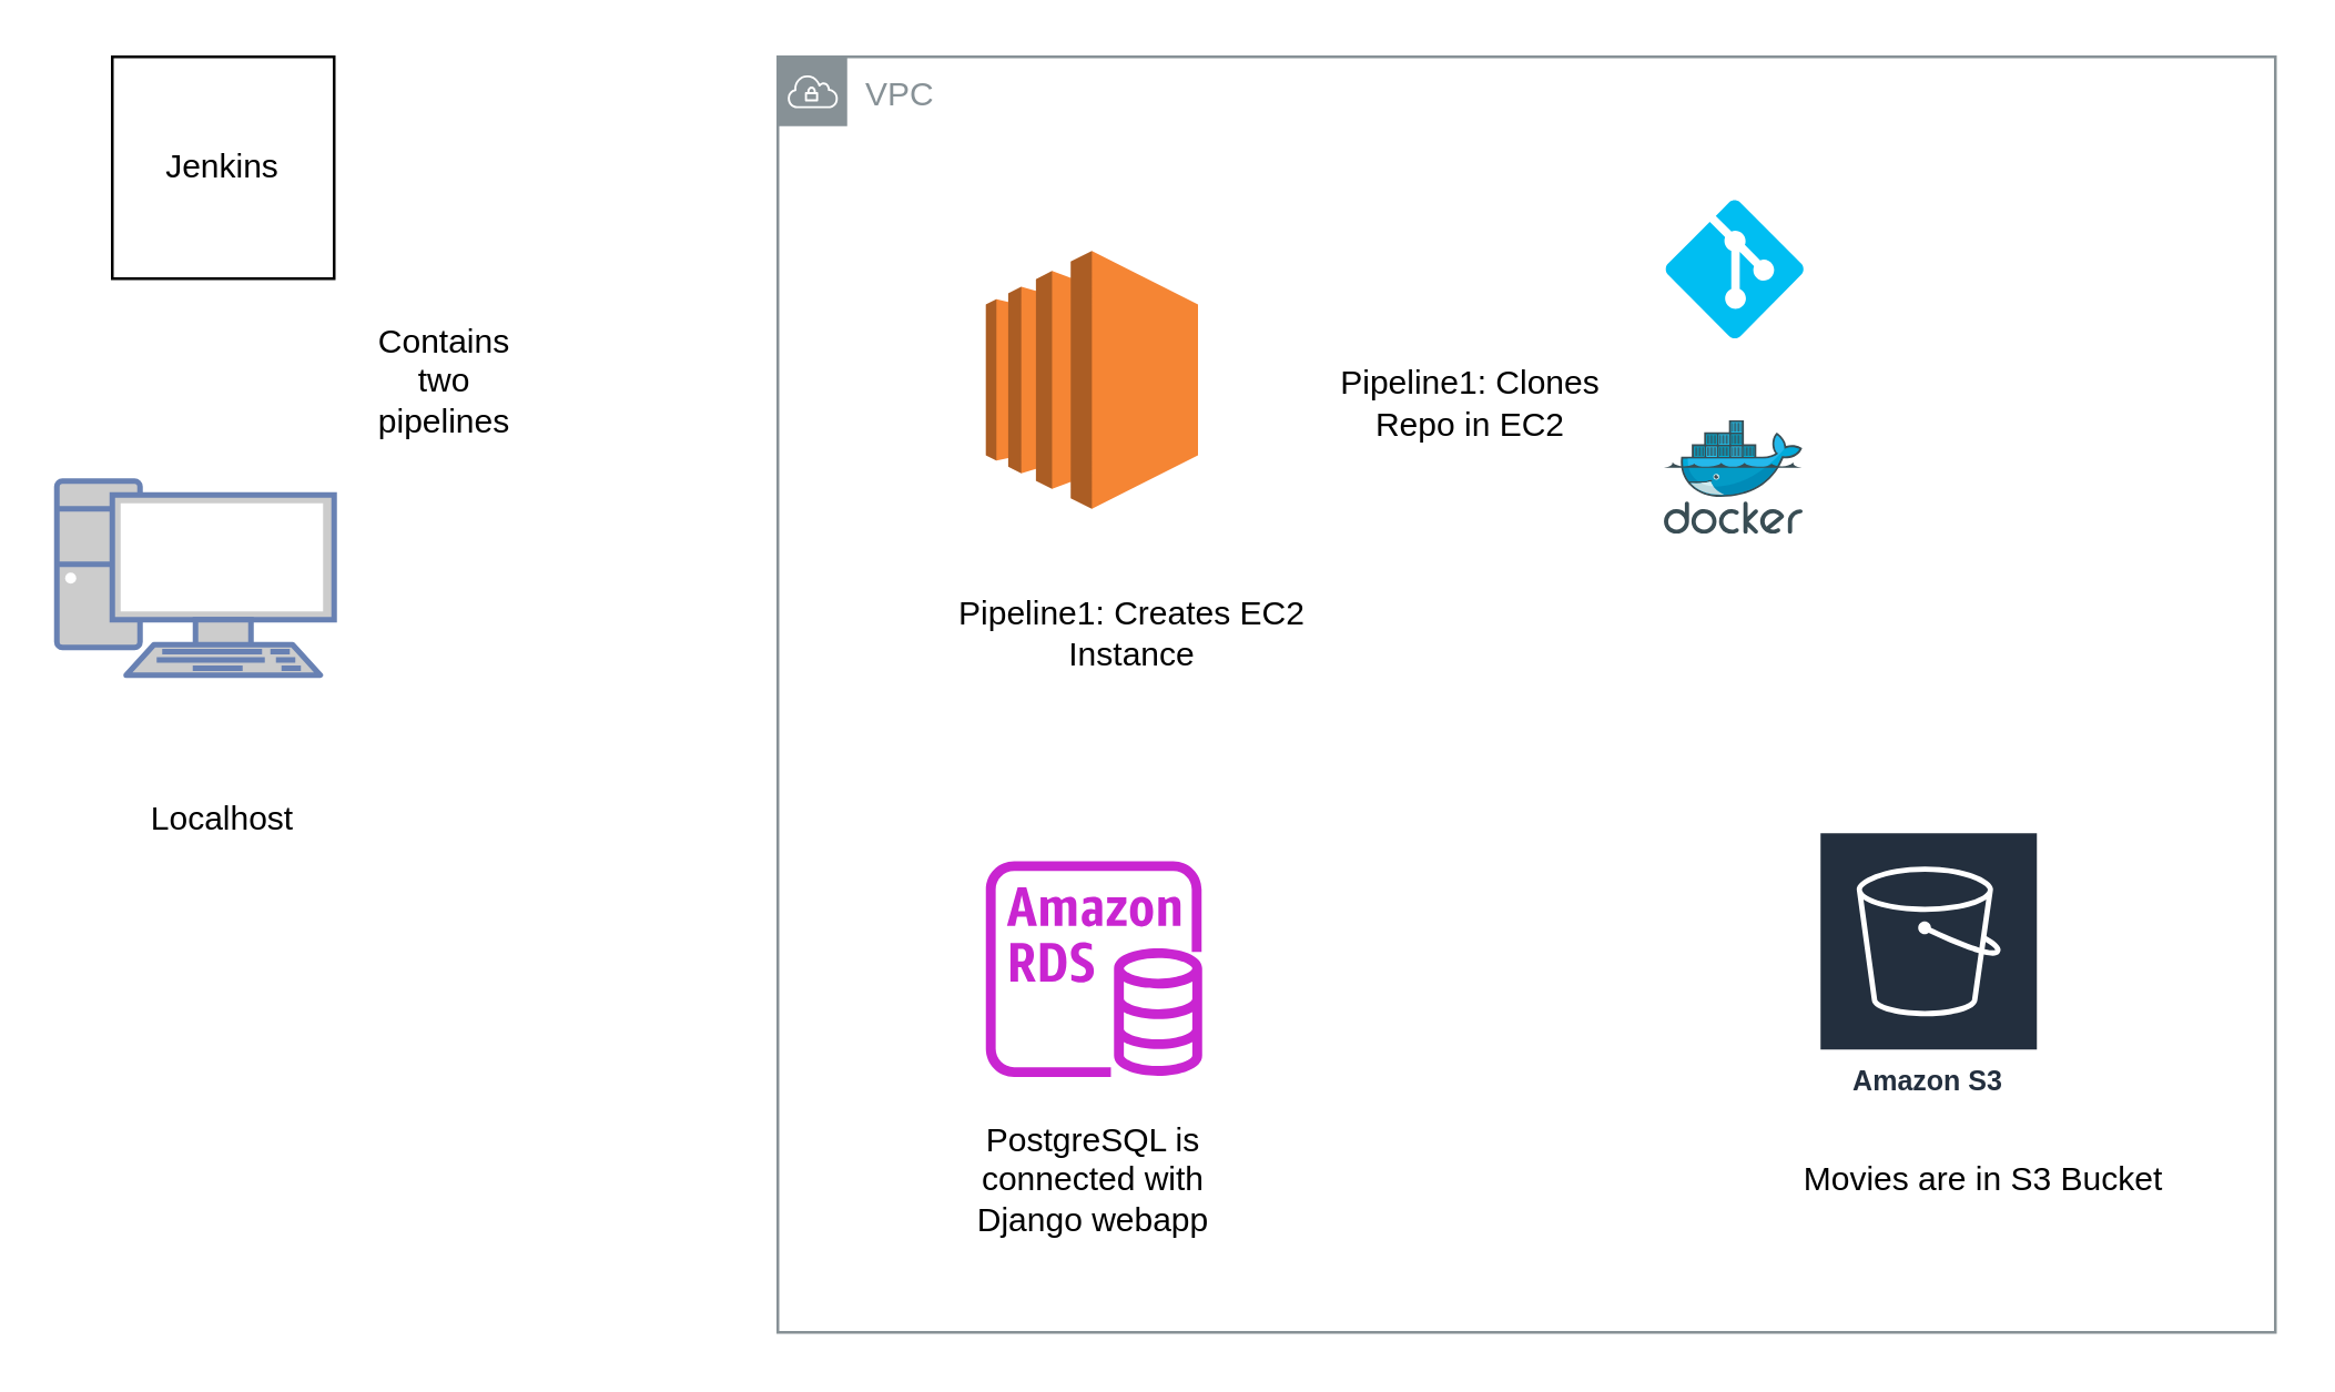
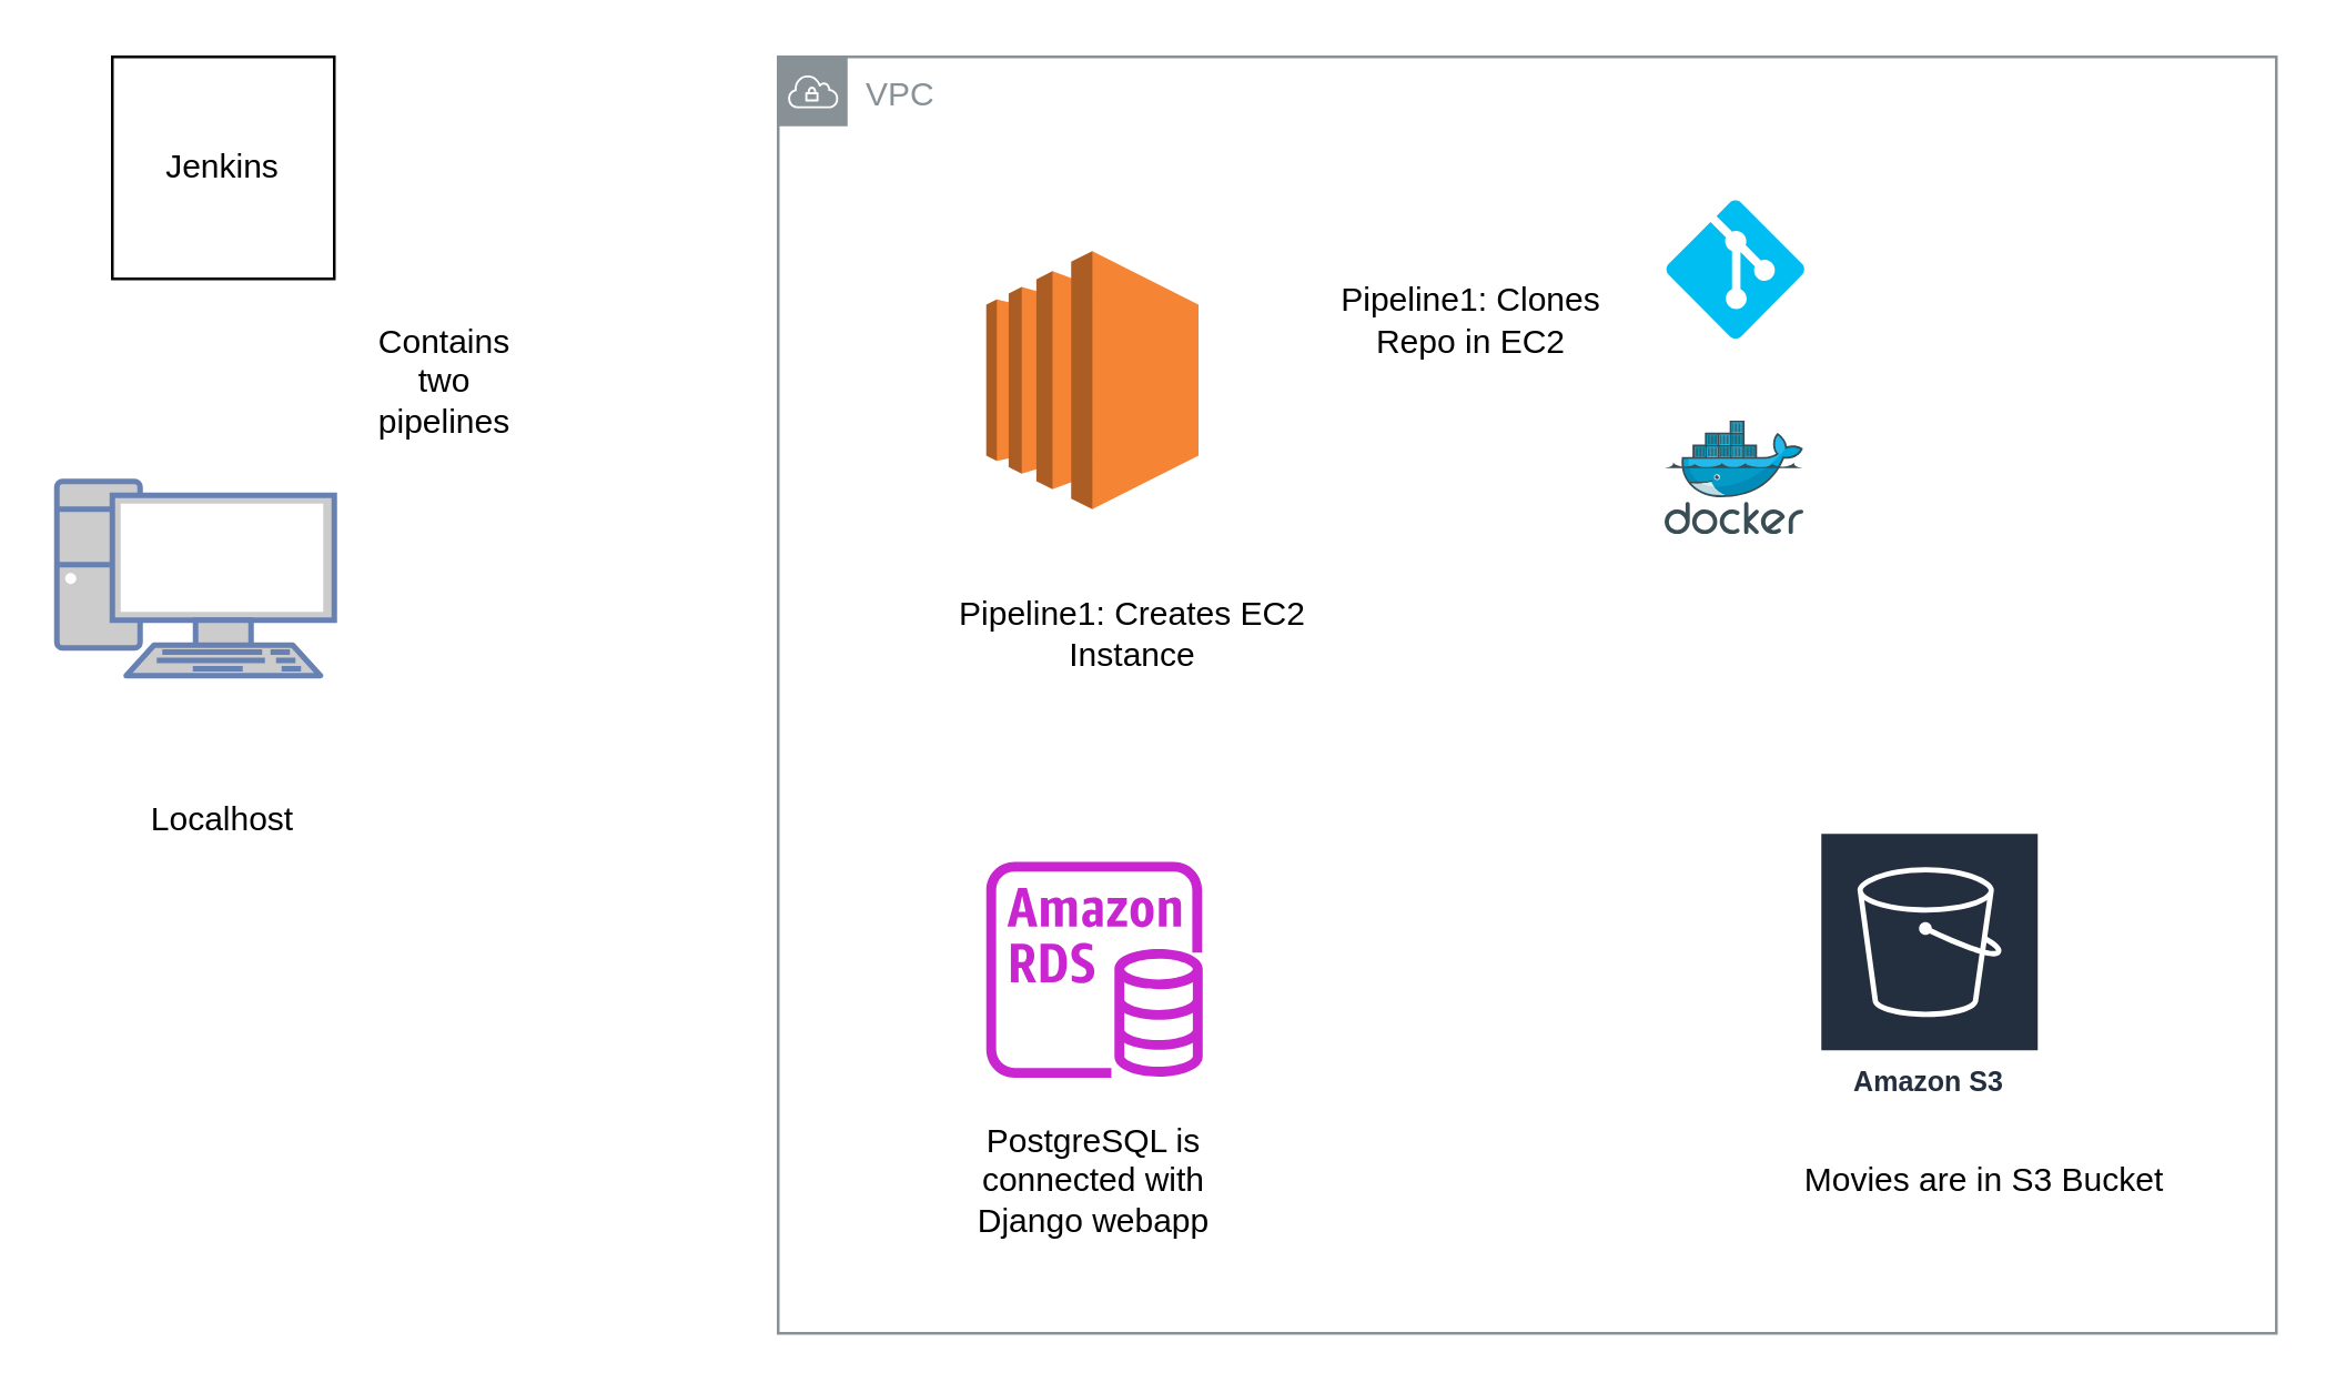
- <mxCell id="13" value="Pipeline1: Clones Repo in EC2" style="text;html=1;strokeColor=none;fillColor=none;align=center;verticalAlign=middle;whiteSpace=wrap;rounded=0;" vertex="1" parent="1"><mxGeometry x="480" y="130" width="100" height="30" as="geometry" /></mxCell>
+ <mxCell id="13" value="Pipeline1: Clones Repo in EC2" style="text;html=1;strokeColor=none;fillColor=none;align=center;verticalAlign=middle;whiteSpace=wrap;rounded=0;" vertex="1" parent="1"><mxGeometry x="480" y="100" width="100" height="30" as="geometry" /></mxCell>
